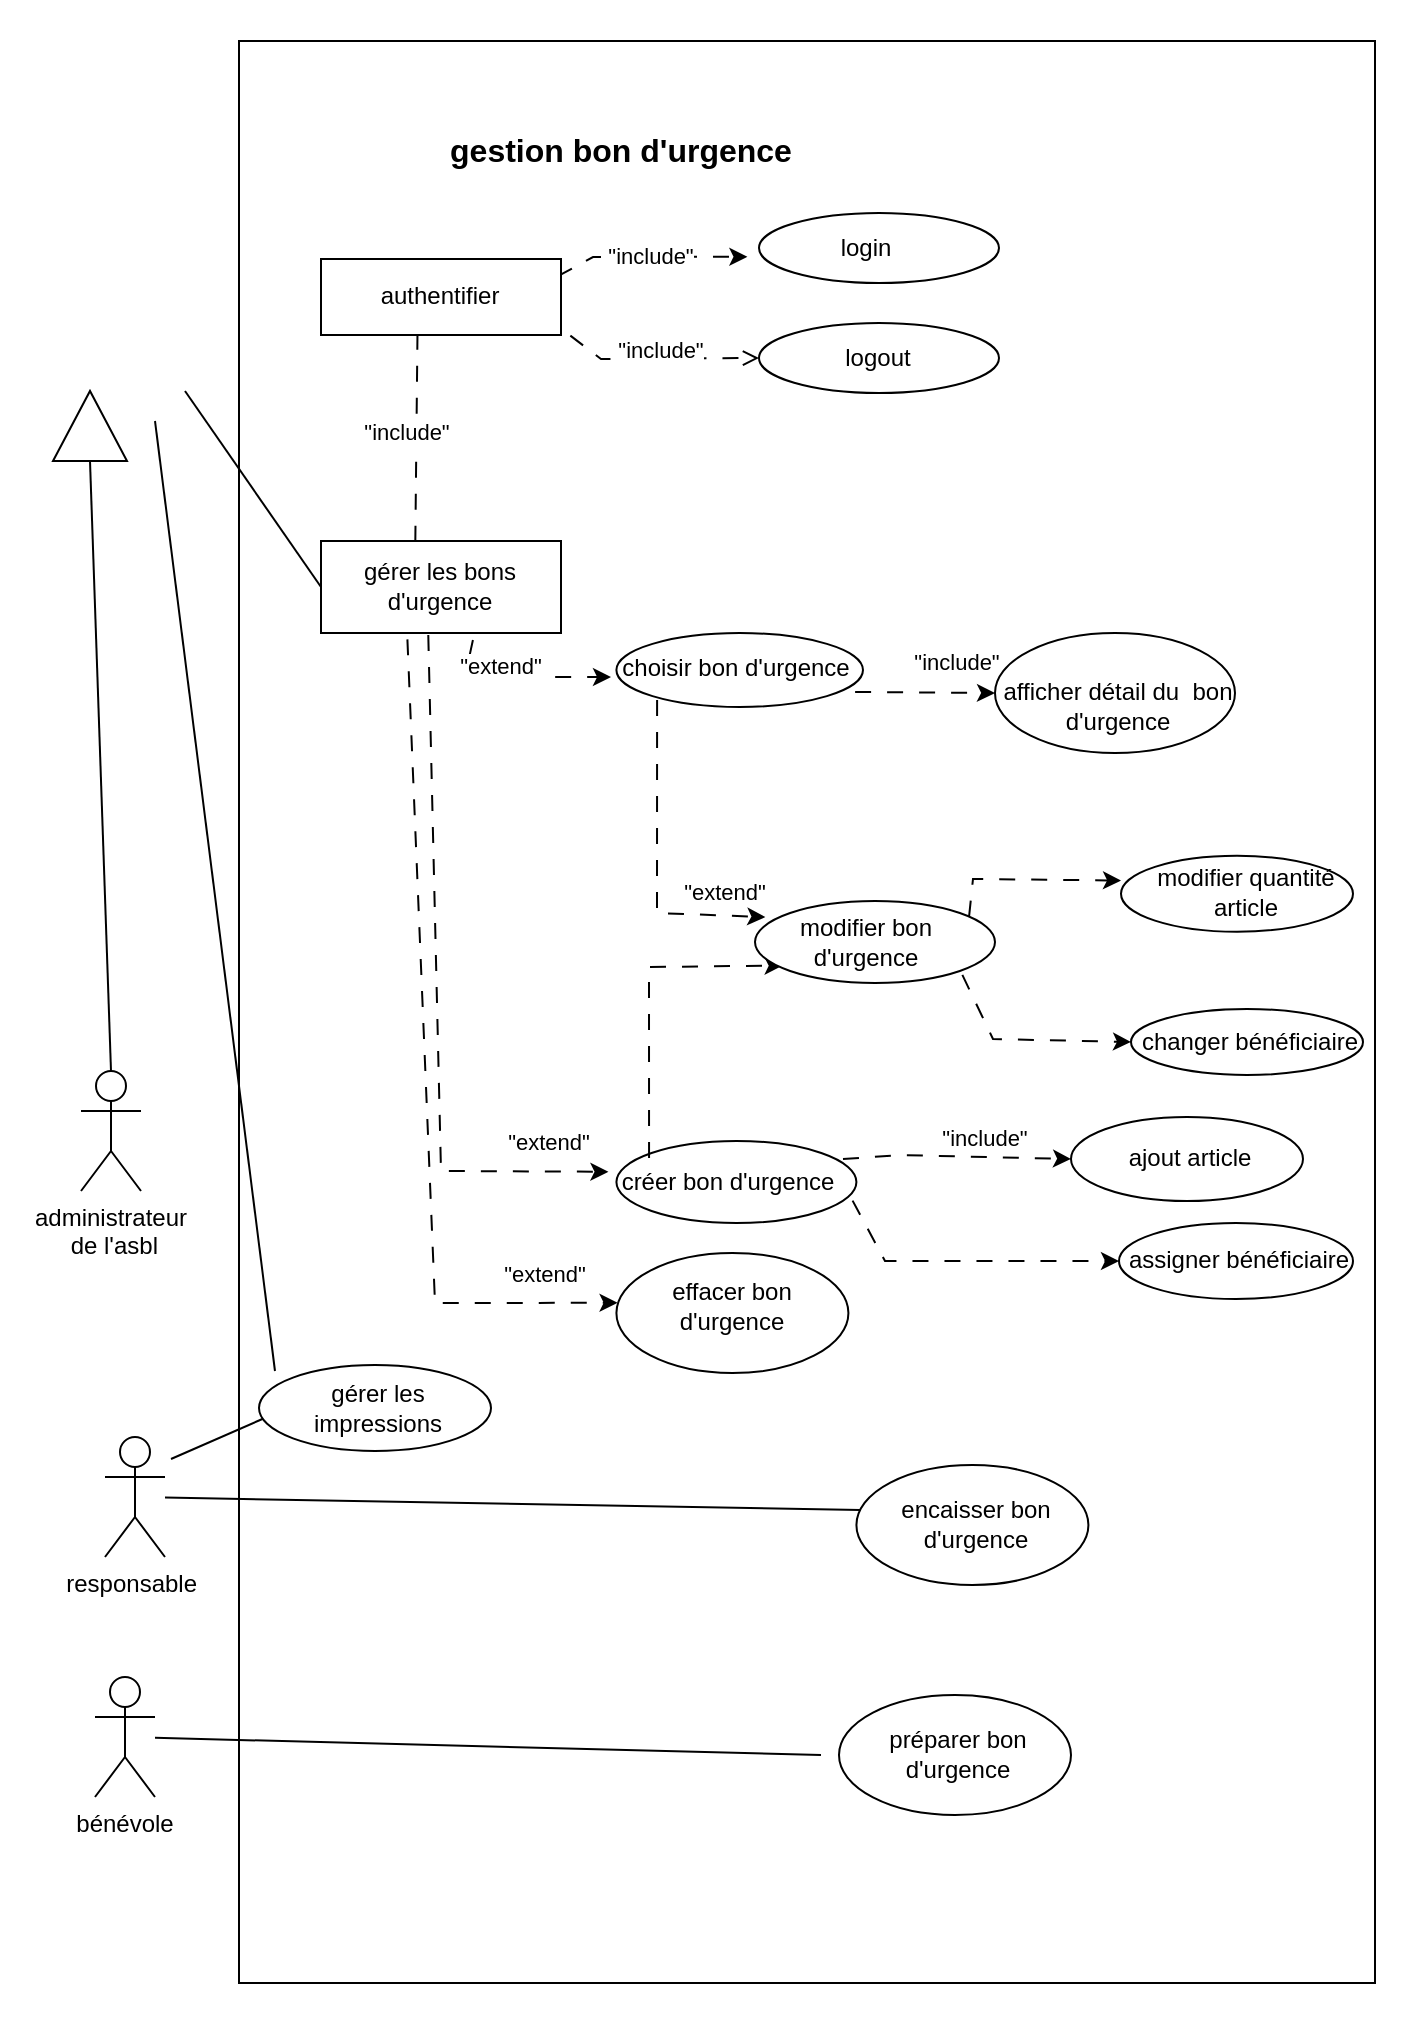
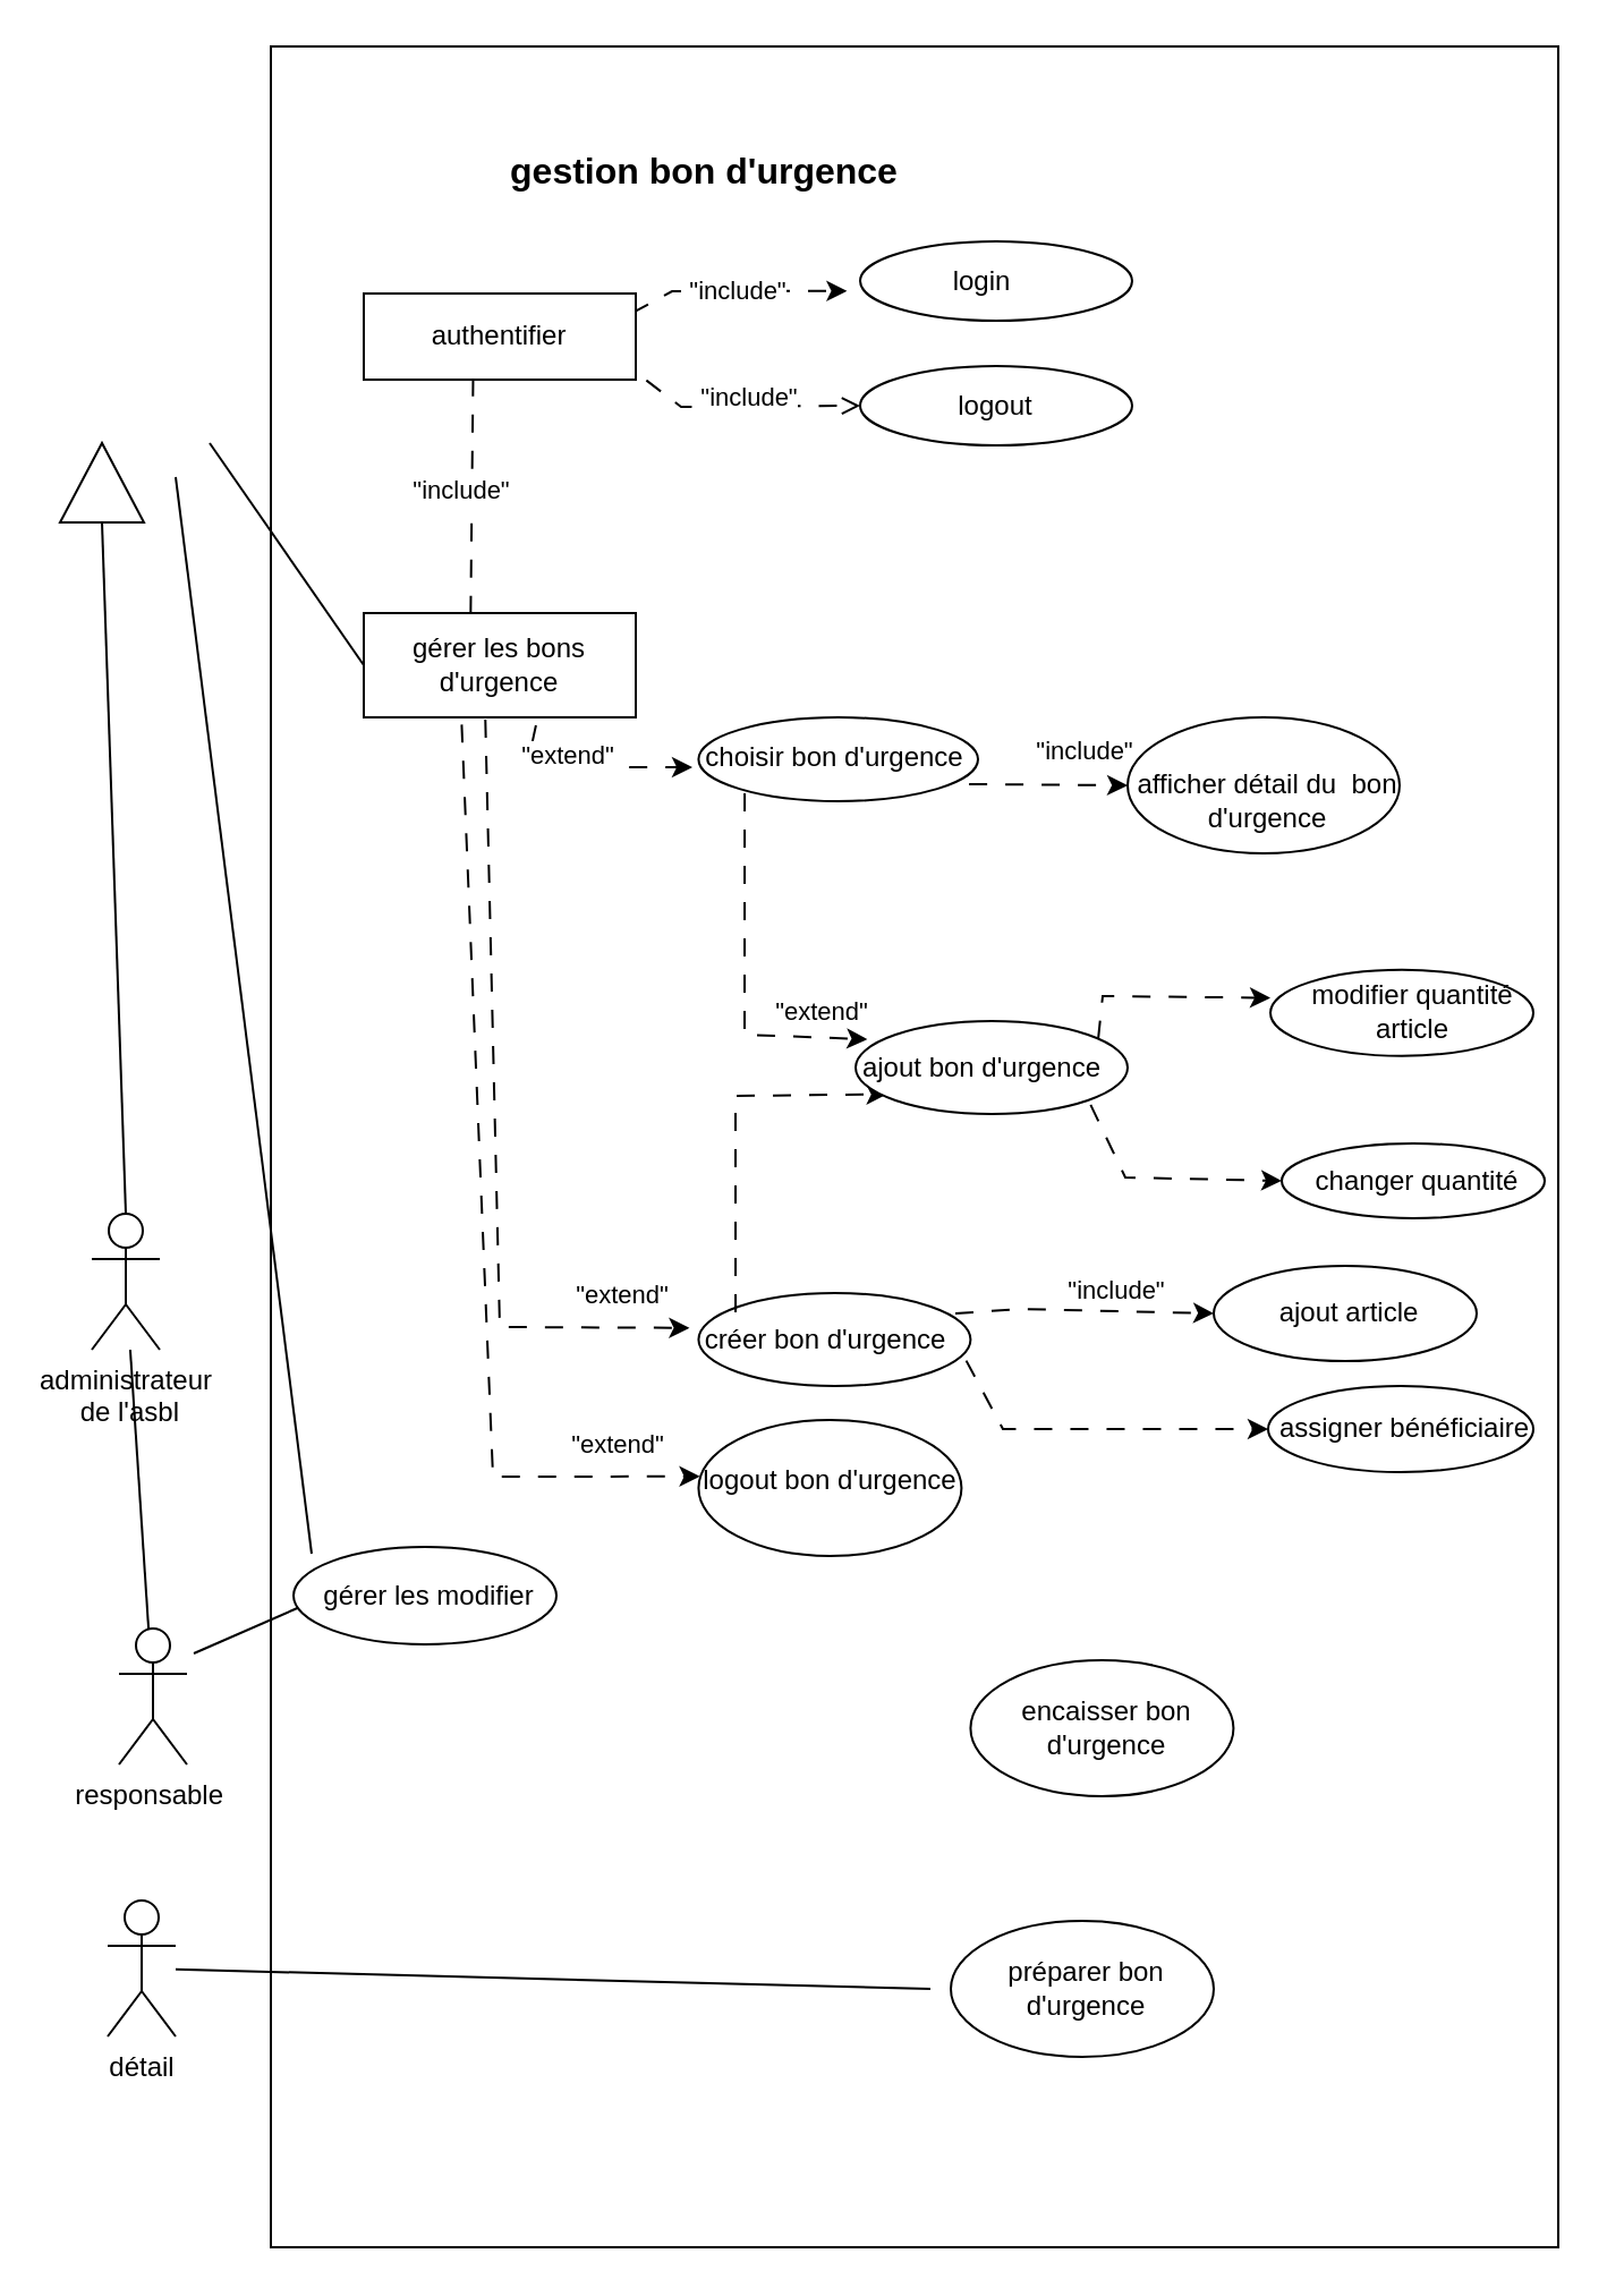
- <mxCell id="54" value="modifier bon d'urgence" style="html=1;strokeColor=none;fillColor=none;align=center;verticalAlign=middle;rotatable=0;whiteSpace=wrap;" parent="53" vertex="1"><mxGeometry x="-4" y="15.376" width="120" height="10.25" as="geometry" /></mxCell>
+ <mxCell id="54" value="ajout bon d'urgence" style="html=1;strokeColor=none;fillColor=none;align=center;verticalAlign=middle;rotatable=0;whiteSpace=wrap;" parent="53" vertex="1"><mxGeometry x="-4" y="15.376" width="120" height="10.25" as="geometry" /></mxCell>
- <mxCell id="17" value="changer bénéficiaire" style="html=1;strokeColor=none;fillColor=none;align=center;verticalAlign=middle;rotatable=0;whiteSpace=wrap;" parent="16" vertex="1"><mxGeometry x="2" y="12.375" width="116" height="8.25" as="geometry" /></mxCell>
+ <mxCell id="17" value="changer quantité" style="html=1;strokeColor=none;fillColor=none;align=center;verticalAlign=middle;rotatable=0;whiteSpace=wrap;" parent="16" vertex="1"><mxGeometry x="2" y="12.375" width="116" height="8.25" as="geometry" /></mxCell>
- <mxCell id="20" value="effacer bon d'urgence" style="html=1;strokeColor=none;fillColor=none;align=center;verticalAlign=middle;rotatable=0;whiteSpace=wrap;" parent="19" vertex="1"><mxGeometry y="19" width="116" height="15" as="geometry" /></mxCell>
+ <mxCell id="20" value="logout bon d'urgence" style="html=1;strokeColor=none;fillColor=none;align=center;verticalAlign=middle;rotatable=0;whiteSpace=wrap;" parent="19" vertex="1"><mxGeometry y="19" width="116" height="15" as="geometry" /></mxCell>
- <mxCell id="59" value="gérer les impressions" style="html=1;strokeColor=none;fillColor=none;align=center;verticalAlign=middle;rotatable=0;whiteSpace=wrap;" parent="58" vertex="1"><mxGeometry x="2" y="16.125" width="116" height="10.75" as="geometry" /></mxCell>
+ <mxCell id="59" value="gérer les modifier" style="html=1;strokeColor=none;fillColor=none;align=center;verticalAlign=middle;rotatable=0;whiteSpace=wrap;" parent="58" vertex="1"><mxGeometry x="2" y="16.125" width="116" height="10.75" as="geometry" /></mxCell>
- <mxCell id="28" value="" style="endArrow=none;html=1;rounded=0;entryX=0;entryY=0;entryDx=0;entryDy=0;endFill=0;" parent="1" source="27" target="26" edge="1"><mxGeometry width="50" height="50" relative="1" as="geometry"><mxPoint x="54" y="932" as="sourcePoint" /><mxPoint x="334.71" y="861" as="targetPoint" /></mxGeometry></mxCell>
+ <mxCell id="28" value="" style="endArrow=none;html=1;rounded=0;endFill=0;" parent="1" source="27" target="29" edge="1"><mxGeometry width="50" height="50" relative="1" as="geometry"><mxPoint x="54" y="932" as="sourcePoint" /><mxPoint x="334.71" y="861" as="targetPoint" /></mxGeometry></mxCell>
- <mxCell id="23" value="bénévole" style="shape=umlActor;verticalLabelPosition=bottom;verticalAlign=top;html=1;outlineConnect=0;" parent="1" vertex="1"><mxGeometry x="47" y="838" width="30" height="60" as="geometry" /></mxCell>
+ <mxCell id="23" value="détail" style="shape=umlActor;verticalLabelPosition=bottom;verticalAlign=top;html=1;outlineConnect=0;" parent="1" vertex="1"><mxGeometry x="47" y="838" width="30" height="60" as="geometry" /></mxCell>
